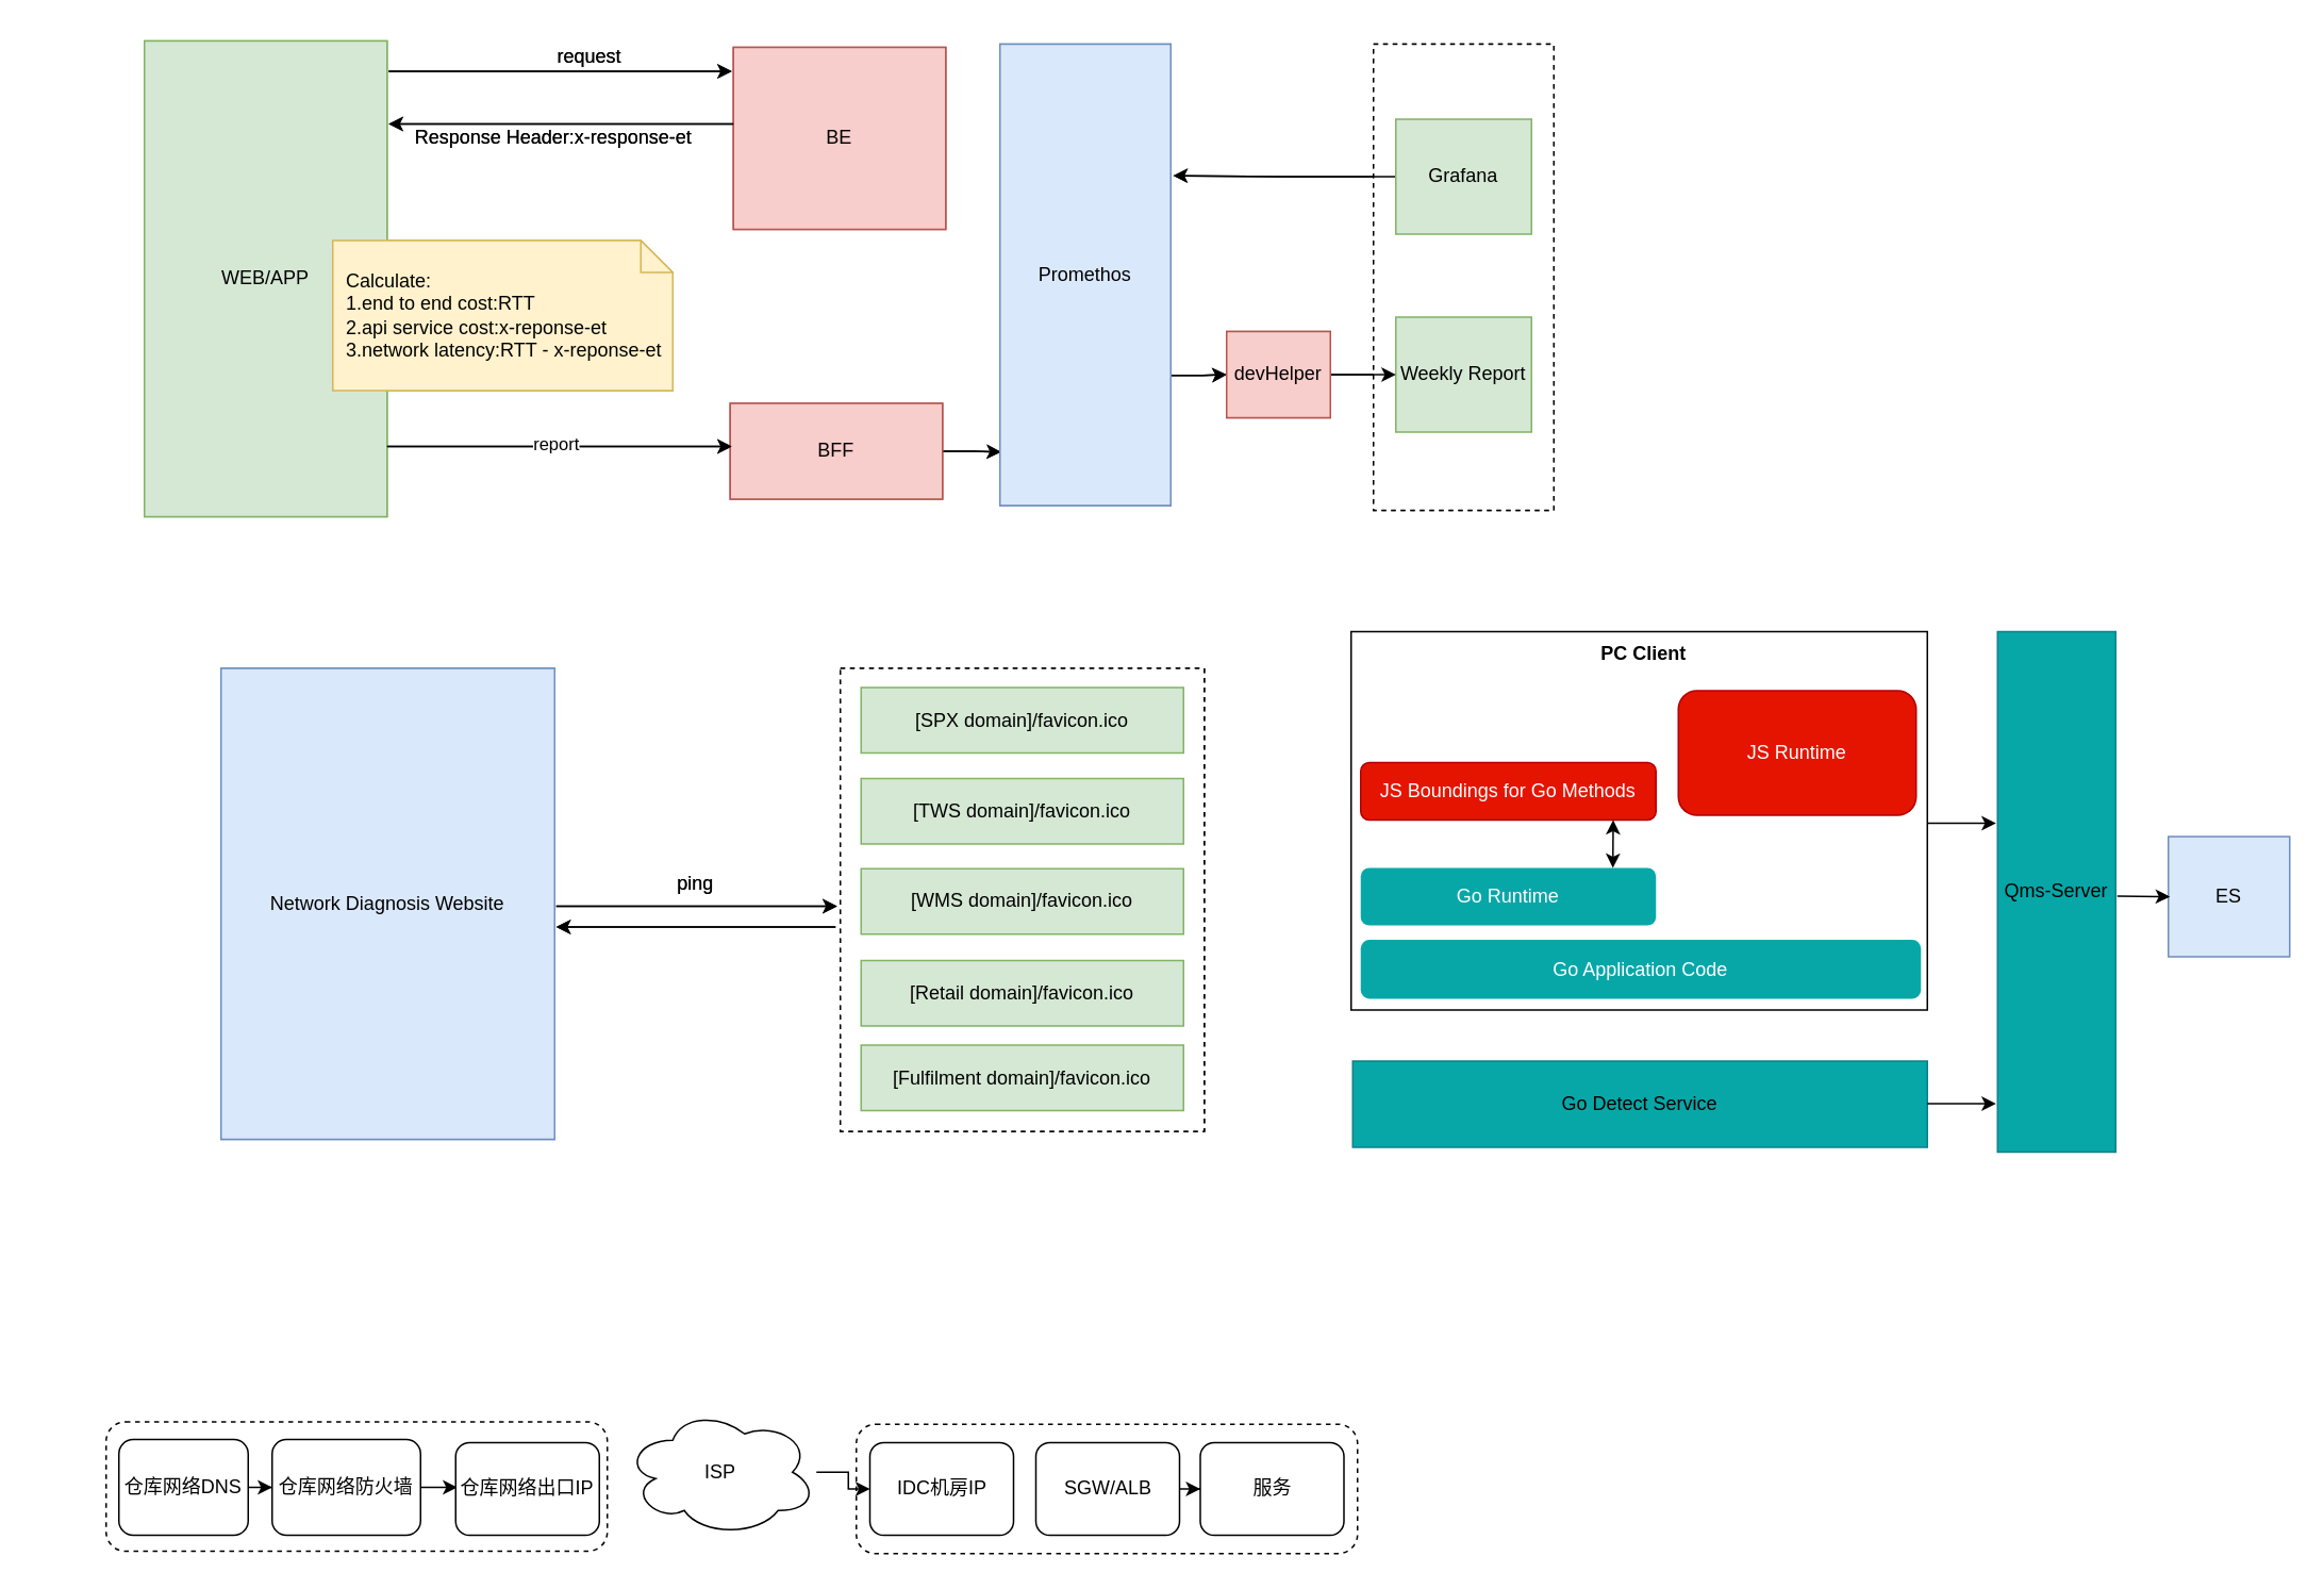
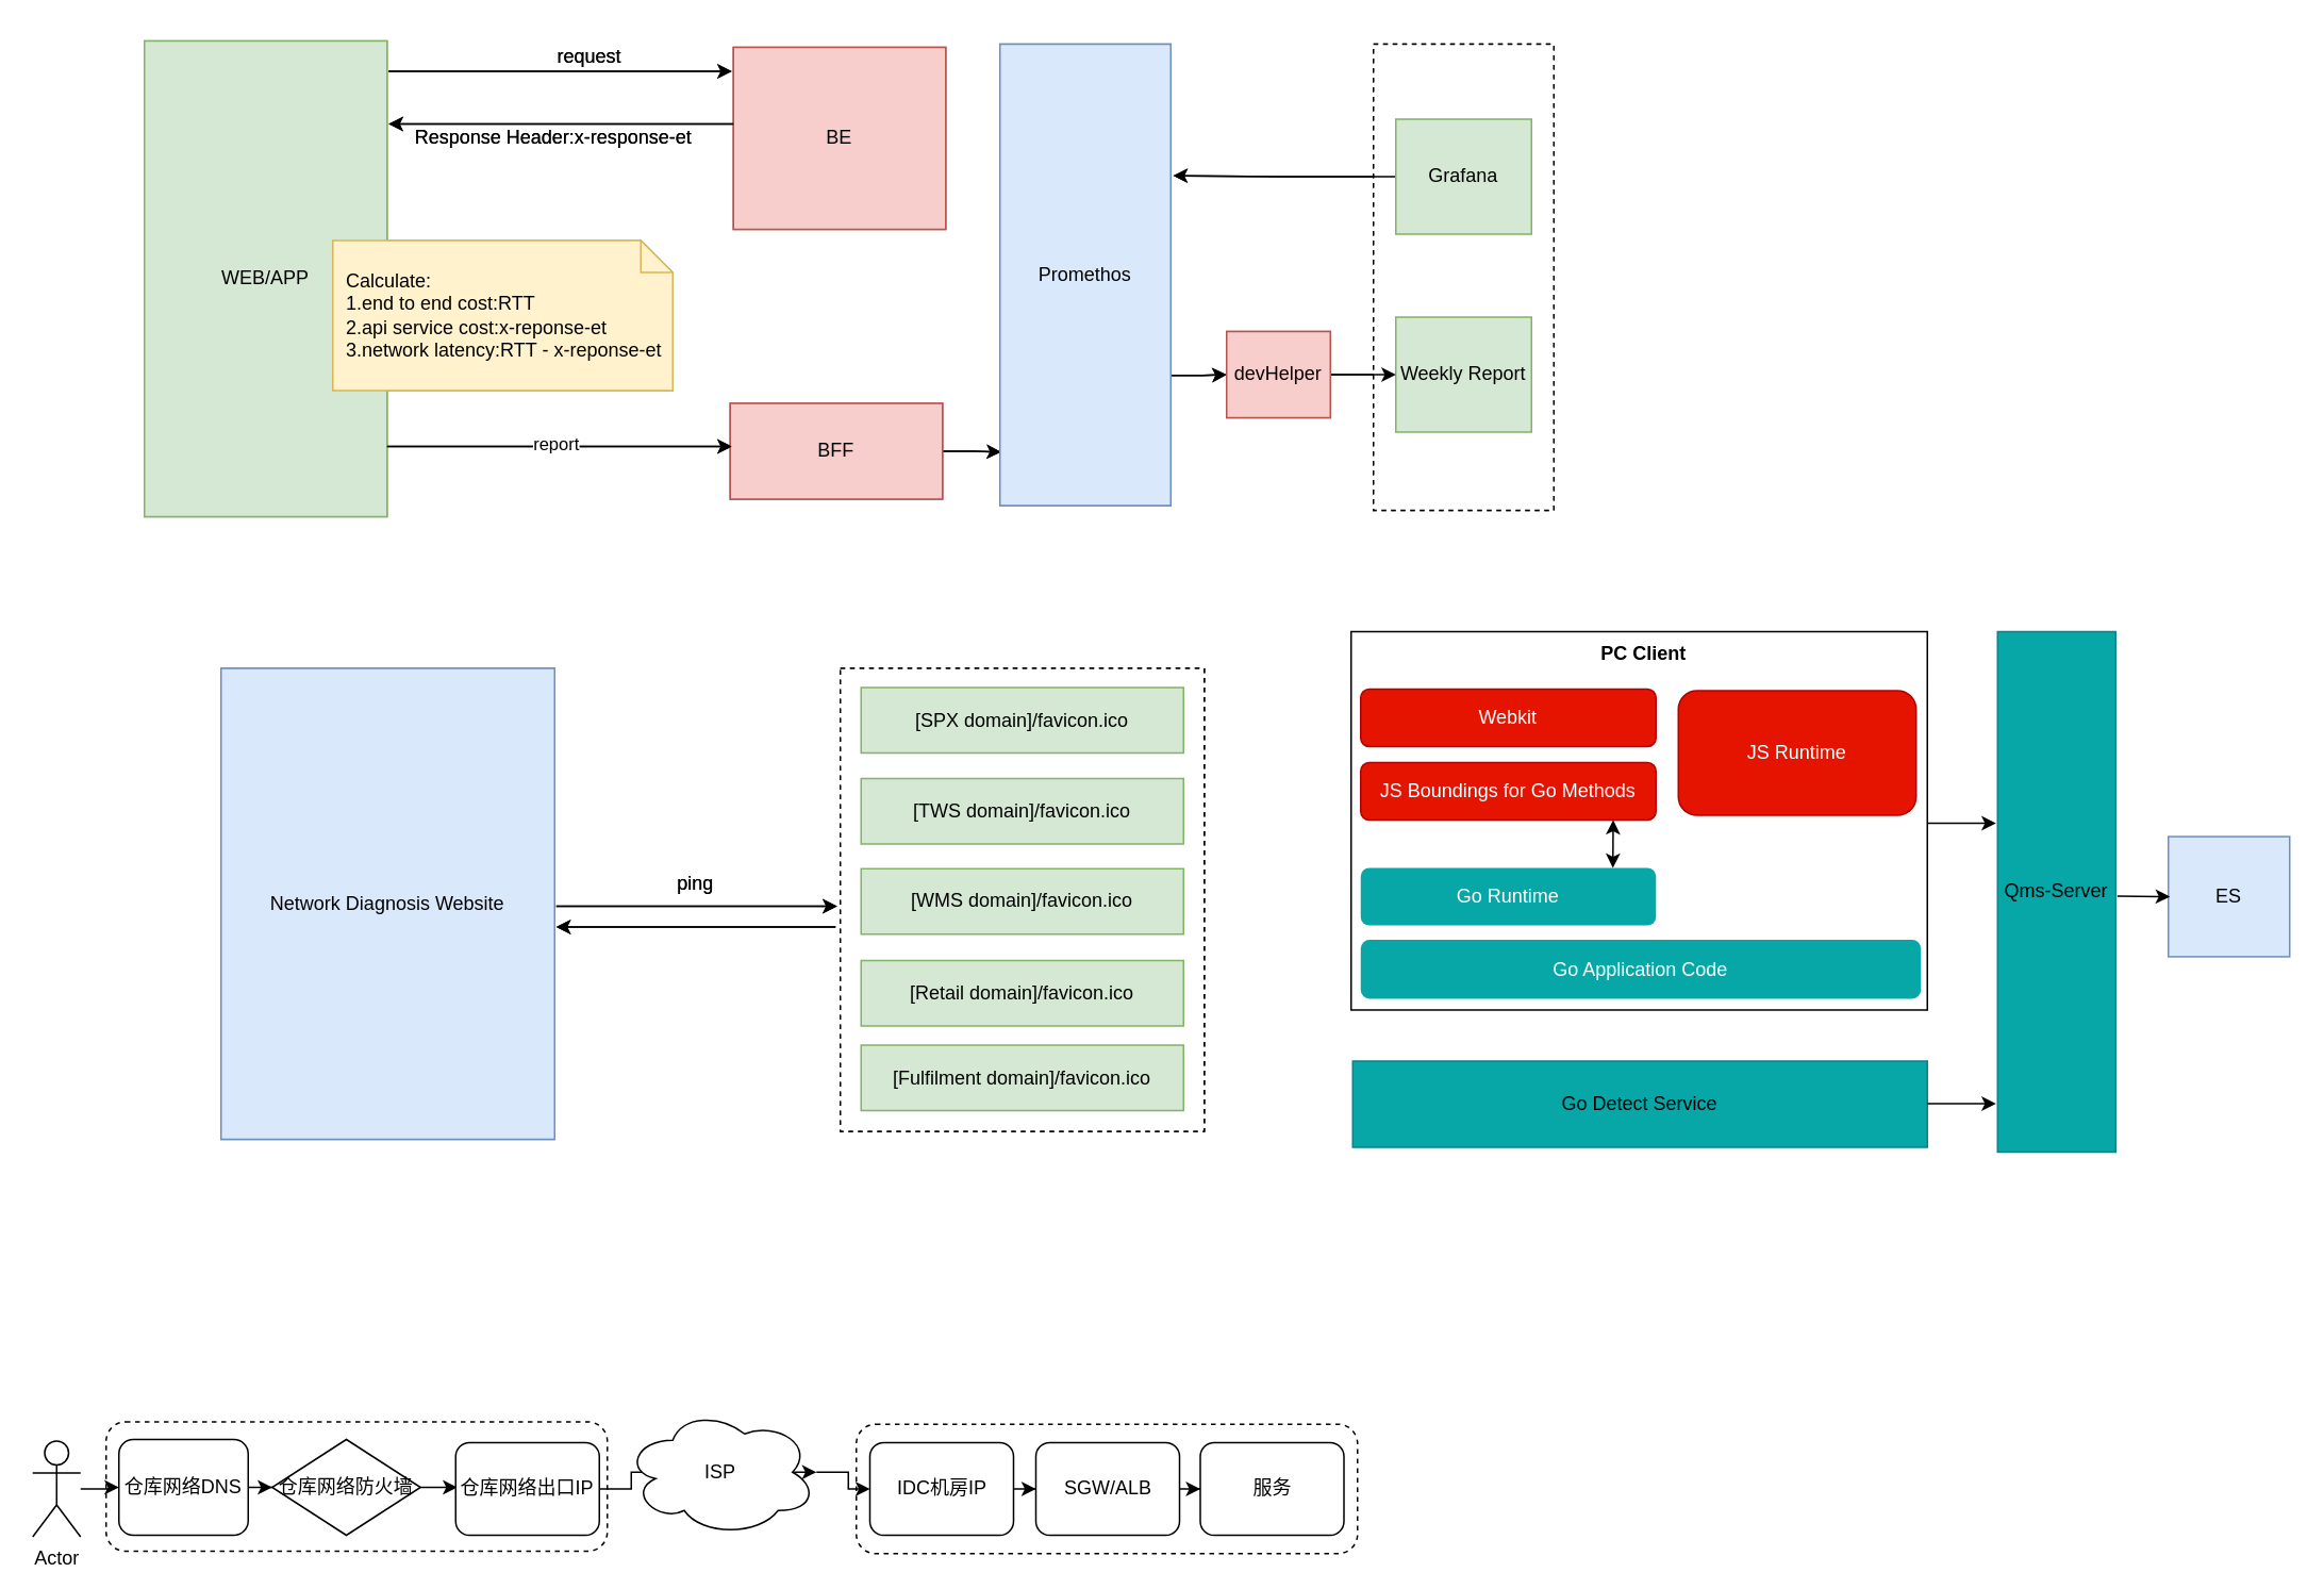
+ <mxCell id="78" value="Webkit" style="rounded=1;whiteSpace=wrap;html=1;fillColor=#e51400;strokeColor=#B20000;fontColor=#ffffff;" vertex="1" parent="1"><mxGeometry x="852" y="431" width="185" height="36" as="geometry" /></mxCell>
- <mxCell id="68" value="仓库网络防火墙" style="rounded=1;whiteSpace=wrap;html=1;" vertex="1" parent="1"><mxGeometry x="170" y="901" width="93" height="60" as="geometry" /></mxCell>
+ <mxCell id="68" value="仓库网络防火墙" style="rhombus;whiteSpace=wrap;html=1;" vertex="1" parent="1"><mxGeometry x="170" y="901" width="93" height="60" as="geometry" /></mxCell>
+ <mxCell id="64" value="Actor" style="shape=umlActor;verticalLabelPosition=bottom;verticalAlign=top;html=1;outlineConnect=0;" vertex="1" parent="1"><mxGeometry x="20" y="902" width="30" height="60" as="geometry" /></mxCell>
+ <mxCell id="63" value="" style="edgeStyle=orthogonalEdgeStyle;rounded=0;orthogonalLoop=1;jettySize=auto;html=1;" edge="1" parent="1" source="64" target="66"><mxGeometry relative="1" as="geometry" /></mxCell>
+ <mxCell id="69" value="" style="edgeStyle=orthogonalEdgeStyle;rounded=0;orthogonalLoop=1;jettySize=auto;html=1;" edge="1" parent="1" source="70" target="72"><mxGeometry relative="1" as="geometry" /></mxCell>
+ <mxCell id="73" value="" style="edgeStyle=orthogonalEdgeStyle;rounded=0;orthogonalLoop=1;jettySize=auto;html=1;" edge="1" parent="1" source="74" target="76"><mxGeometry relative="1" as="geometry" /></mxCell>
